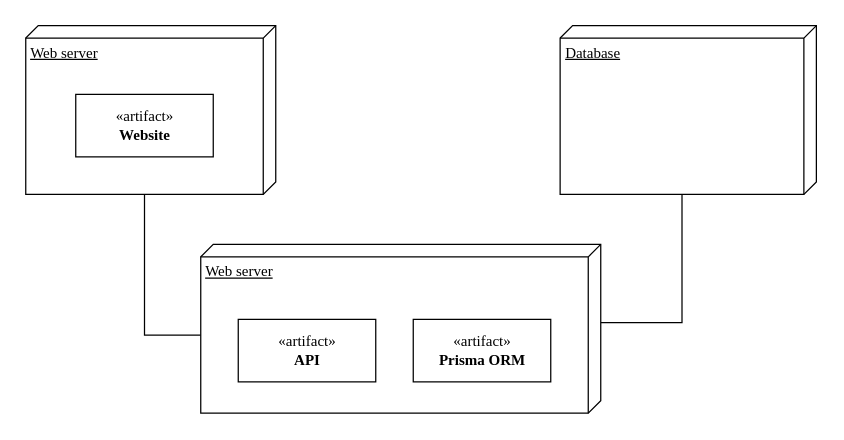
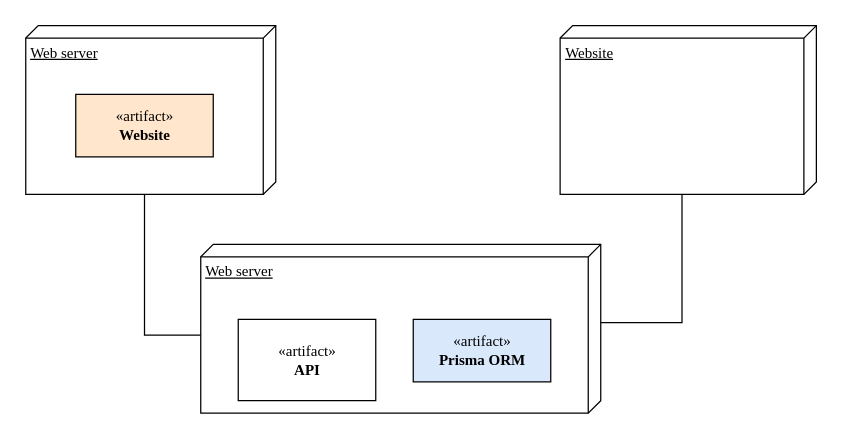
- <mxCell id="5" value="Database" style="verticalAlign=top;align=left;spacingTop=8;spacingLeft=2;spacingRight=12;shape=cube;size=10;direction=south;fontStyle=4;html=1;rounded=0;shadow=0;comic=0;labelBackgroundColor=none;strokeWidth=1;fontFamily=Verdana;fontSize=12" vertex="1" parent="1"><mxGeometry x="447.5" y="20" width="205" height="135" as="geometry" /></mxCell>
+ <mxCell id="5" value="Website" style="verticalAlign=top;align=left;spacingTop=8;spacingLeft=2;spacingRight=12;shape=cube;size=10;direction=south;fontStyle=4;html=1;rounded=0;shadow=0;comic=0;labelBackgroundColor=none;strokeWidth=1;fontFamily=Verdana;fontSize=12" vertex="1" parent="1"><mxGeometry x="447.5" y="20" width="205" height="135" as="geometry" /></mxCell>
- <mxCell id="6" value="«artifact»&lt;br&gt;&lt;b&gt;Website&lt;/b&gt;" style="html=1;rounded=0;shadow=0;comic=0;labelBackgroundColor=none;strokeWidth=1;fontFamily=Verdana;fontSize=12;align=center;" vertex="1" parent="1"><mxGeometry x="60" y="75" width="110" height="50" as="geometry" /></mxCell>
+ <mxCell id="6" value="«artifact»&lt;br&gt;&lt;b&gt;Website&lt;/b&gt;" style="html=1;rounded=0;shadow=0;comic=0;labelBackgroundColor=none;strokeWidth=1;fontFamily=Verdana;fontSize=12;align=center;fillColor=#ffe6cc;" vertex="1" parent="1"><mxGeometry x="60" y="75" width="110" height="50" as="geometry" /></mxCell>
- <mxCell id="8" value="«artifact»&lt;br&gt;&lt;b&gt;API&lt;/b&gt;" style="html=1;rounded=0;shadow=0;comic=0;labelBackgroundColor=none;strokeWidth=1;fontFamily=Verdana;fontSize=12;align=center;" vertex="1" parent="1"><mxGeometry x="190" y="255" width="110" height="50" as="geometry" /></mxCell>
+ <mxCell id="8" value="«artifact»&lt;br&gt;&lt;b&gt;API&lt;/b&gt;" style="html=1;rounded=0;shadow=0;comic=0;labelBackgroundColor=none;strokeWidth=1;fontFamily=Verdana;fontSize=12;align=center;" vertex="1" parent="1"><mxGeometry x="190" y="255" width="110" height="65" as="geometry" /></mxCell>
- <mxCell id="9" value="«artifact»&lt;br&gt;&lt;b&gt;Prisma ORM&lt;/b&gt;" style="html=1;rounded=0;shadow=0;comic=0;labelBackgroundColor=none;strokeWidth=1;fontFamily=Verdana;fontSize=12;align=center;" vertex="1" parent="1"><mxGeometry x="330" y="255" width="110" height="50" as="geometry" /></mxCell>
+ <mxCell id="9" value="«artifact»&lt;br&gt;&lt;b&gt;Prisma ORM&lt;/b&gt;" style="html=1;rounded=0;shadow=0;comic=0;labelBackgroundColor=none;strokeWidth=1;fontFamily=Verdana;fontSize=12;align=center;fillColor=#dae8fc;" vertex="1" parent="1"><mxGeometry x="330" y="255" width="110" height="50" as="geometry" /></mxCell>
